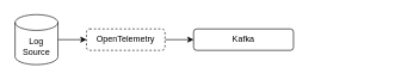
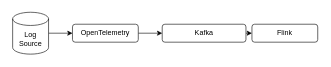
- <mxCell id="3" value="OpenTelemetry" style="rounded=1;whiteSpace=wrap;html=1;dashed=1;" vertex="1" parent="1"><mxGeometry x="120" y="40" width="110" height="30" as="geometry" /></mxCell>
+ <mxCell id="3" value="OpenTelemetry" style="rounded=1;whiteSpace=wrap;html=1;" vertex="1" parent="1"><mxGeometry x="120" y="40" width="110" height="30" as="geometry" /></mxCell>
+ <mxCell id="7" style="edgeStyle=none;html=1;" edge="1" parent="1" source="8" target="6"><mxGeometry relative="1" as="geometry" /></mxCell>
+ <mxCell id="6" value="Flink" style="rounded=1;whiteSpace=wrap;html=1;" vertex="1" parent="1"><mxGeometry x="420" y="40" width="110" height="30" as="geometry" /></mxCell>
